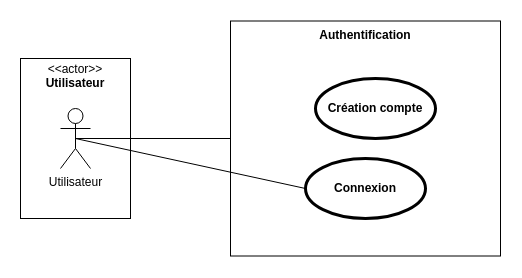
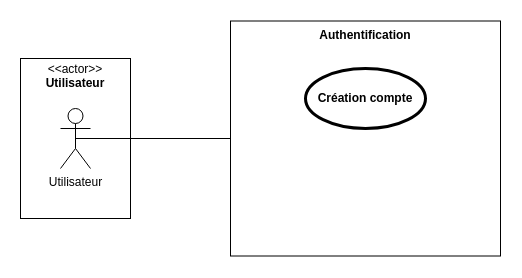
- <mxCell id="5" value="Création compte" style="shape=ellipse;html=1;strokeWidth=3;fontStyle=1;whiteSpace=wrap;align=center;perimeter=ellipsePerimeter;" parent="1" vertex="1"><mxGeometry x="315" y="78" width="120" height="60" as="geometry" /></mxCell>
+ <mxCell id="5" value="Création compte" style="shape=ellipse;html=1;strokeWidth=3;fontStyle=1;whiteSpace=wrap;align=center;perimeter=ellipsePerimeter;" parent="1" vertex="1"><mxGeometry x="305" y="68" width="120" height="60" as="geometry" /></mxCell>
- <mxCell id="7" value="" style="edgeStyle=none;html=1;endArrow=none;verticalAlign=bottom;rounded=0;exitX=0.5;exitY=0.5;exitDx=0;exitDy=0;exitPerimeter=0;entryX=0;entryY=0.5;entryDx=0;entryDy=0;" edge="1" parent="1" source="3" target="6"><mxGeometry width="160" relative="1" as="geometry"><mxPoint x="220" y="218" as="sourcePoint" /><mxPoint x="380" y="218" as="targetPoint" /></mxGeometry></mxCell>
- <mxCell id="6" value="Connexion" style="shape=ellipse;html=1;strokeWidth=3;fontStyle=1;whiteSpace=wrap;align=center;perimeter=ellipsePerimeter;" parent="1" vertex="1"><mxGeometry x="305" y="158" width="120" height="60" as="geometry" /></mxCell>
